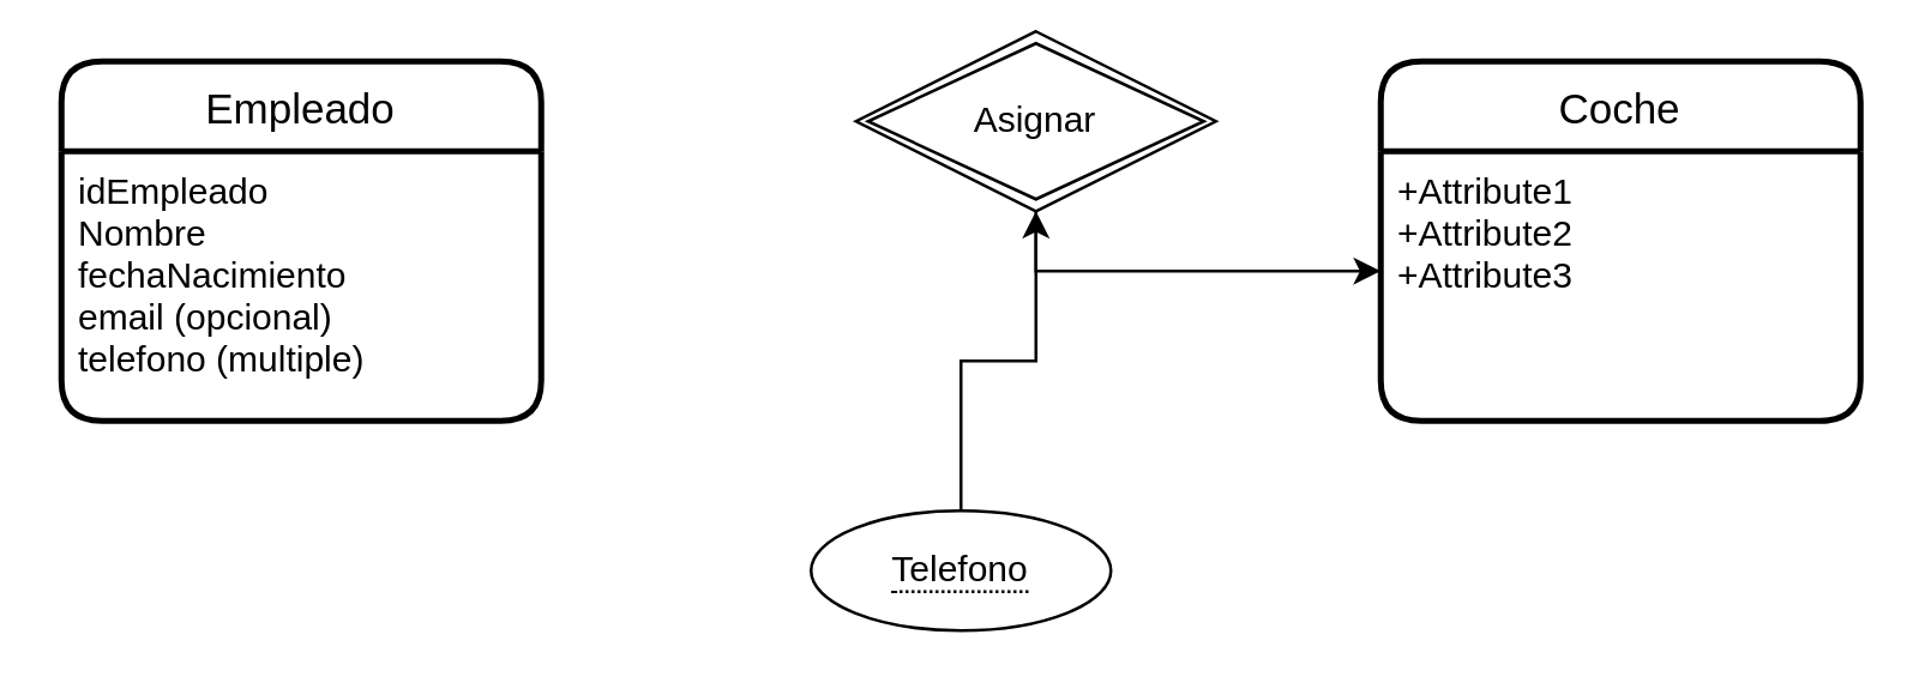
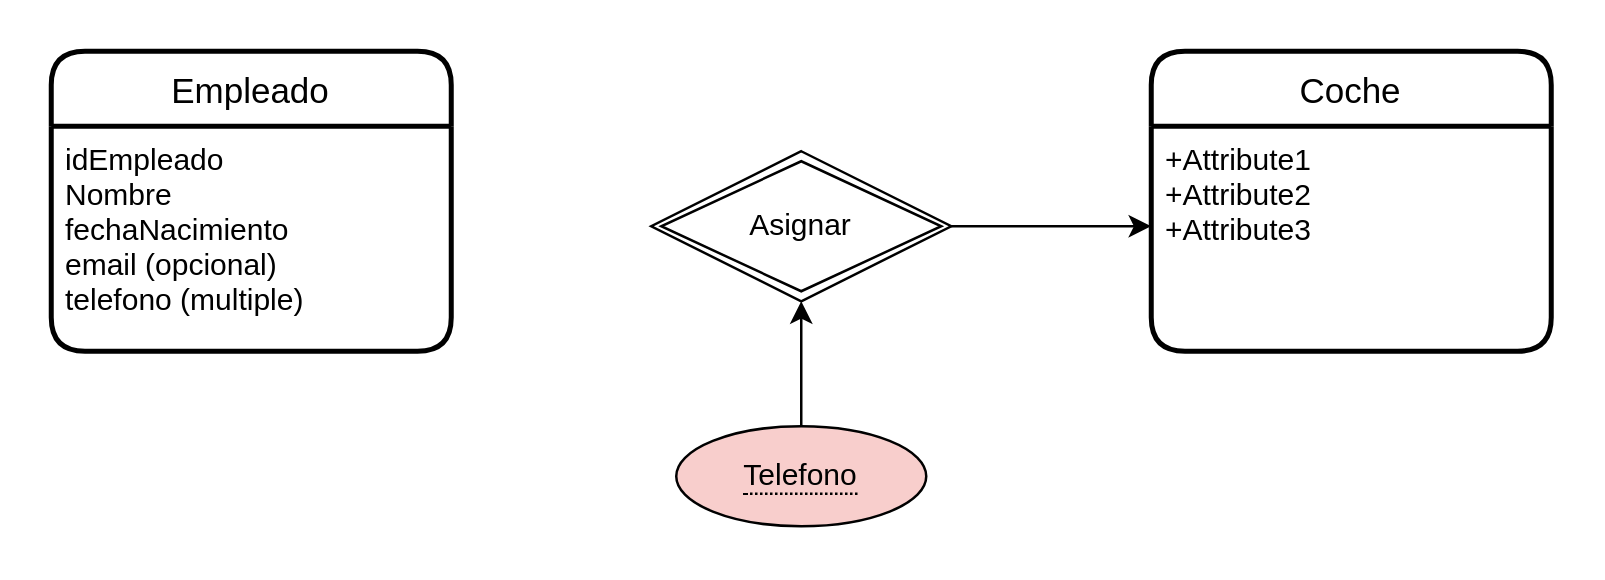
- <mxCell id="7" value="Asignar" style="shape=rhombus;double=1;perimeter=rhombusPerimeter;whiteSpace=wrap;html=1;align=center;" vertex="1" parent="1"><mxGeometry x="285" y="10" width="120" height="60" as="geometry" /></mxCell>
+ <mxCell id="7" value="Asignar" style="shape=rhombus;double=1;perimeter=rhombusPerimeter;whiteSpace=wrap;html=1;align=center;" vertex="1" parent="1"><mxGeometry x="260" y="60" width="120" height="60" as="geometry" /></mxCell>
- <mxCell id="9" value="&lt;span style=&quot;border-bottom: 1px dotted&quot;&gt;Telefono&lt;br&gt;&lt;/span&gt;" style="ellipse;whiteSpace=wrap;html=1;align=center;" vertex="1" parent="1"><mxGeometry x="270" y="170" width="100" height="40" as="geometry" /></mxCell>
+ <mxCell id="9" value="&lt;span style=&quot;border-bottom: 1px dotted&quot;&gt;Telefono&lt;br&gt;&lt;/span&gt;" style="ellipse;whiteSpace=wrap;html=1;align=center;fillColor=#f8cecc;" vertex="1" parent="1"><mxGeometry x="270" y="170" width="100" height="40" as="geometry" /></mxCell>
